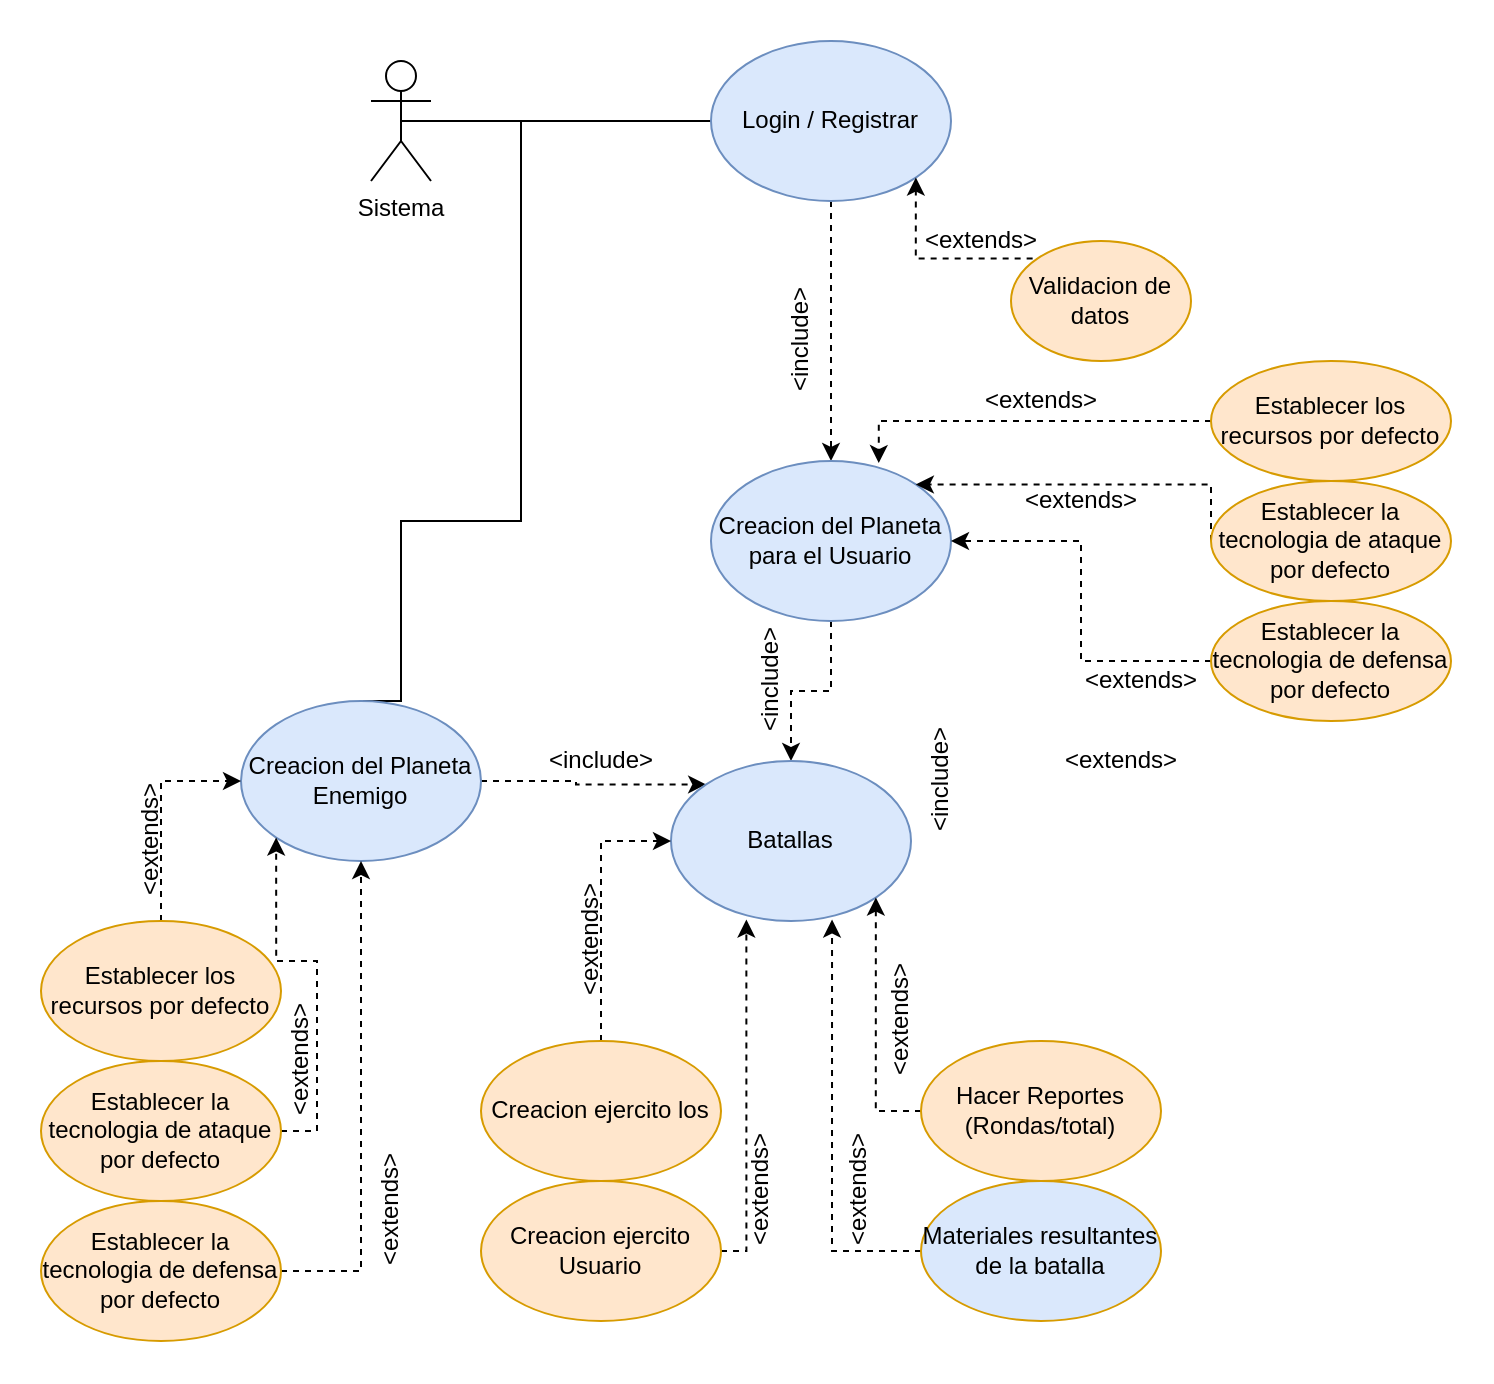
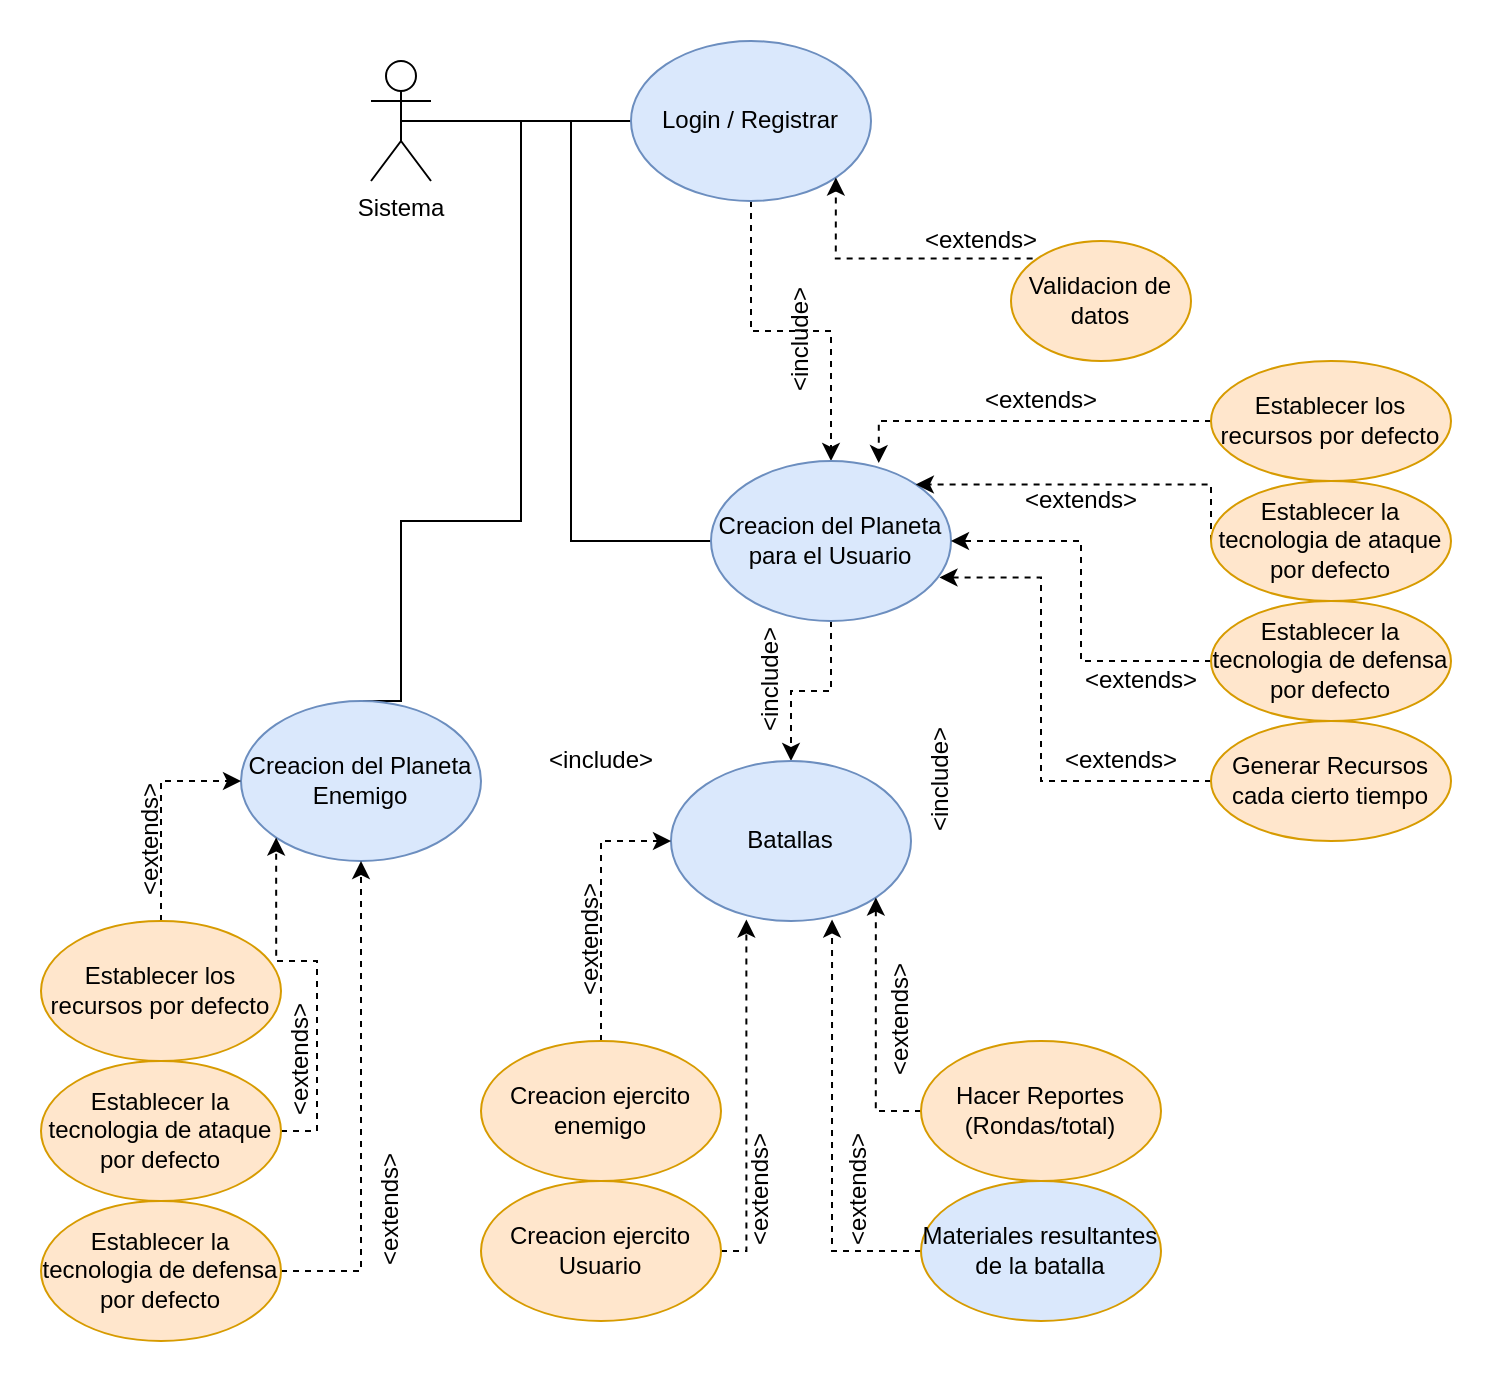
- <mxCell id="7" value="Login / Registrar" style="ellipse;whiteSpace=wrap;html=1;fillColor=#dae8fc;strokeColor=#6c8ebf;" parent="1" vertex="1"><mxGeometry x="355" width="120" height="80" as="geometry" y="20" /></mxCell>
+ <mxCell id="7" value="Login / Registrar" style="ellipse;whiteSpace=wrap;html=1;fillColor=#dae8fc;strokeColor=#6c8ebf;" parent="1" vertex="1"><mxGeometry x="315" y="20" width="120" height="80" as="geometry" /></mxCell>
+ <mxCell id="3" style="edgeStyle=orthogonalEdgeStyle;rounded=0;orthogonalLoop=1;jettySize=auto;html=1;exitX=0.5;exitY=0.5;exitDx=0;exitDy=0;exitPerimeter=0;entryX=0;entryY=0.5;entryDx=0;entryDy=0;fontSize=12;endArrow=none;endFill=0;" parent="1" source="5" target="12" edge="1"><mxGeometry relative="1" as="geometry" /></mxCell>
+ <mxCell id="21" style="edgeStyle=orthogonalEdgeStyle;rounded=0;orthogonalLoop=1;jettySize=auto;html=1;exitX=0;exitY=0.5;exitDx=0;exitDy=0;entryX=0.952;entryY=0.728;entryDx=0;entryDy=0;dashed=1;fontSize=12;endArrow=classic;endFill=1;entryPerimeter=0;" parent="1" source="22" target="12" edge="1"><mxGeometry relative="1" as="geometry"><Array as="points"><mxPoint x="520" y="390" /><mxPoint x="520" y="288" /></Array></mxGeometry></mxCell>
+ <mxCell id="22" value="&lt;div&gt;Generar Recursos cada cierto tiempo&lt;/div&gt;" style="ellipse;whiteSpace=wrap;html=1;fillColor=#ffe6cc;strokeColor=#d79b00;" parent="1" vertex="1"><mxGeometry x="605" y="360" width="120" height="60" as="geometry" /></mxCell>
- <mxCell id="23" style="edgeStyle=orthogonalEdgeStyle;rounded=0;orthogonalLoop=1;jettySize=auto;html=1;exitX=1;exitY=0.5;exitDx=0;exitDy=0;entryX=0;entryY=0;entryDx=0;entryDy=0;dashed=1;fontSize=12;endArrow=classic;endFill=1;" parent="1" source="24" target="32" edge="1"><mxGeometry relative="1" as="geometry" /></mxCell>
- <mxCell id="36" value="Creacion ejercito los" style="ellipse;whiteSpace=wrap;html=1;fillColor=#ffe6cc;strokeColor=#d79b00;" parent="1" vertex="1"><mxGeometry x="240" y="520" width="120" height="70" as="geometry" /></mxCell>
+ <mxCell id="36" value="Creacion ejercito enemigo" style="ellipse;whiteSpace=wrap;html=1;fillColor=#ffe6cc;strokeColor=#d79b00;" parent="1" vertex="1"><mxGeometry x="240" y="520" width="120" height="70" as="geometry" /></mxCell>
